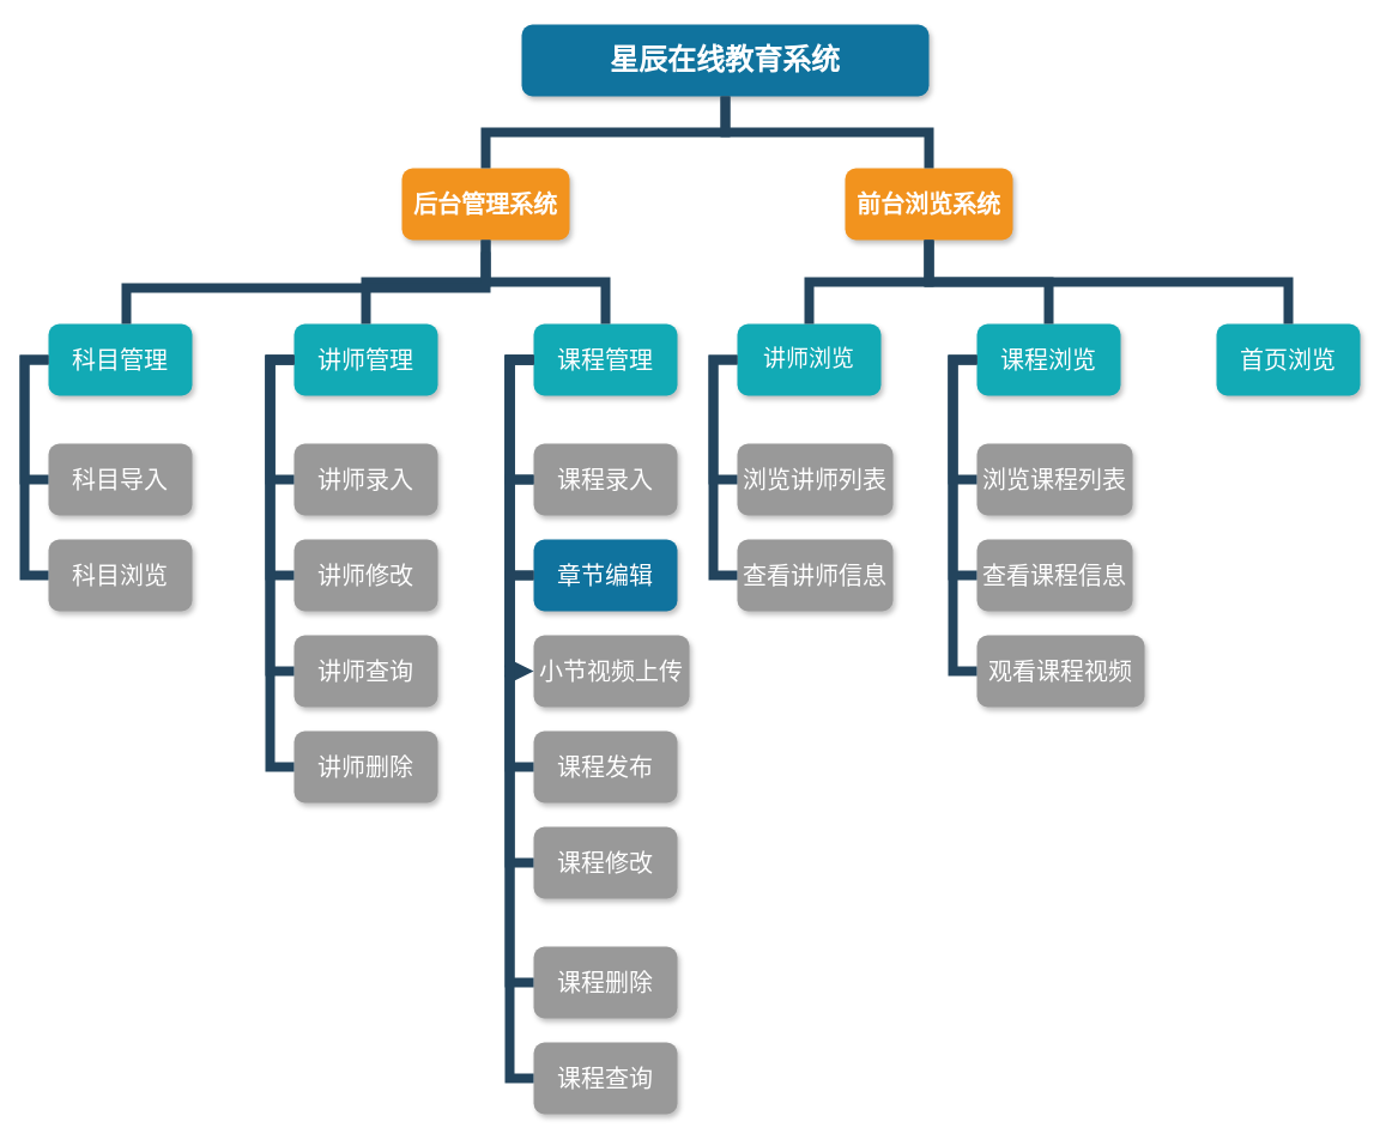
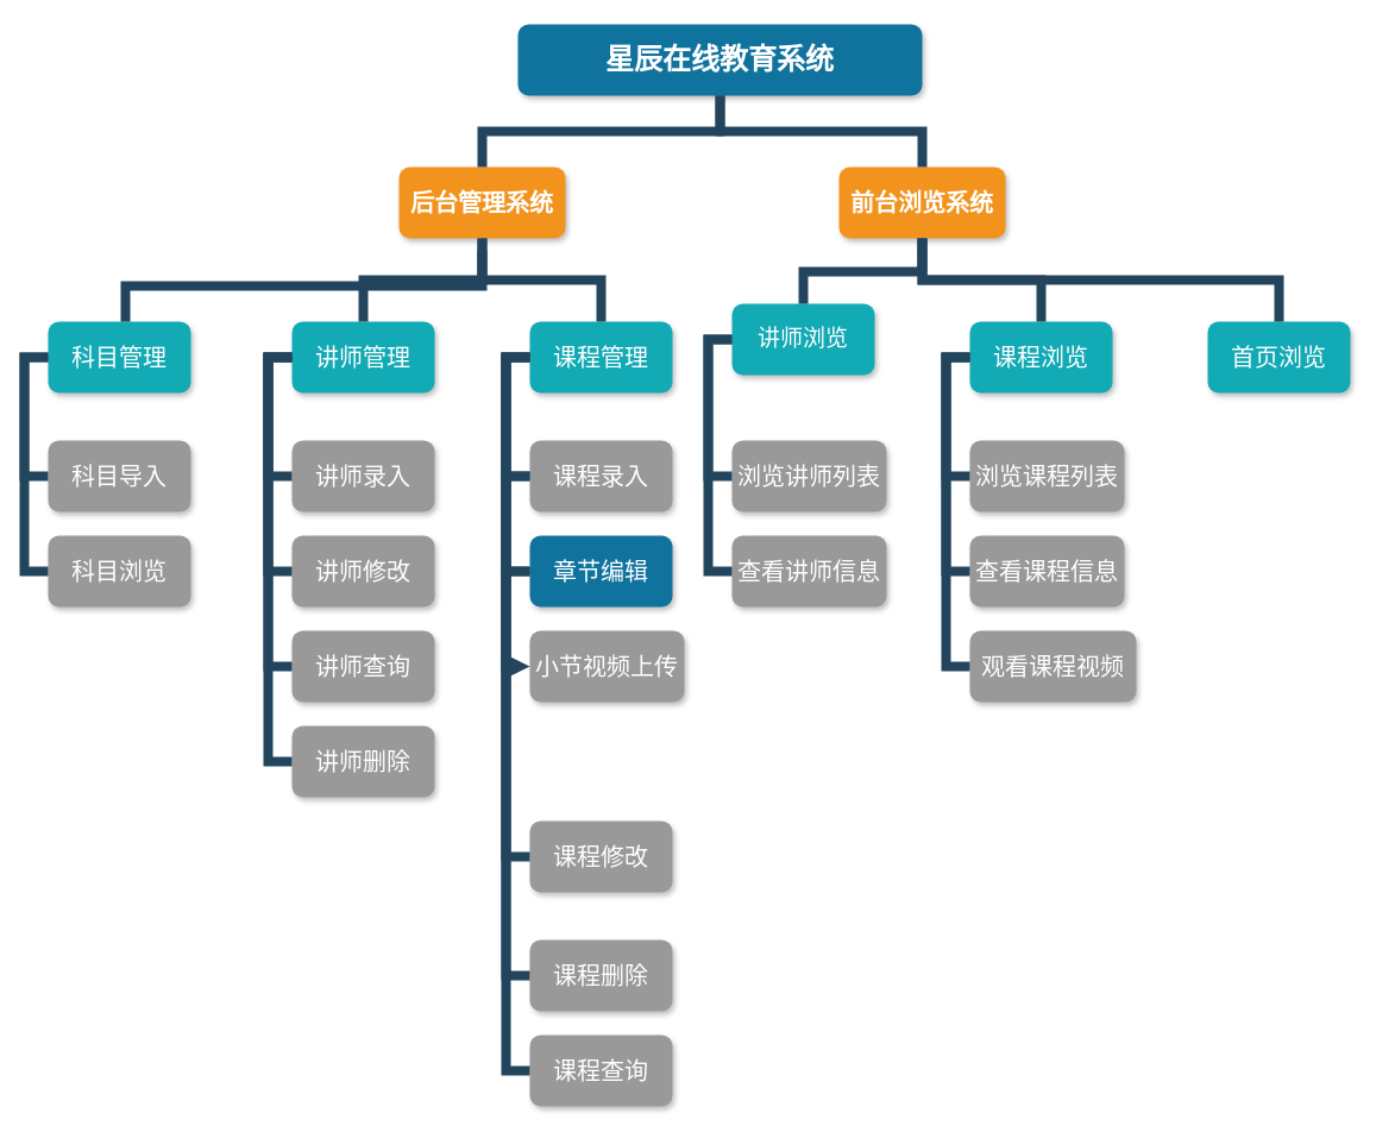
- <mxCell id="25" value="讲师浏览" style="whiteSpace=wrap;rounded=1;fillColor=#12AAB5;strokeColor=none;shadow=1;fontColor=#FFFFFF;fontSize=19;" parent="1" vertex="1"><mxGeometry x="615" y="270" width="120" height="60" as="geometry" /></mxCell>
+ <mxCell id="25" value="讲师浏览" style="whiteSpace=wrap;rounded=1;fillColor=#12AAB5;strokeColor=none;shadow=1;fontColor=#FFFFFF;fontSize=19;" parent="1" vertex="1"><mxGeometry x="615" y="255" width="120" height="60" as="geometry" /></mxCell>
- <mxCell id="23" value="" style="edgeStyle=elbowEdgeStyle;elbow=horizontal;rounded=0;fontColor=#000000;endArrow=none;endFill=0;strokeWidth=8;strokeColor=#23445D;" parent="1" source="6" target="14" edge="1"><mxGeometry width="100" height="100" relative="1" as="geometry"><mxPoint x="425" y="300" as="sourcePoint" /><mxPoint x="425" y="640" as="targetPoint" /><Array as="points"><mxPoint x="425" y="470" /></Array></mxGeometry></mxCell>
- <mxCell id="14" value="课程发布" style="whiteSpace=wrap;rounded=1;fillColor=#999999;strokeColor=none;shadow=1;fontColor=#FFFFFF;fontStyle=0;fontSize=20;" parent="1" vertex="1"><mxGeometry x="445" y="610" width="120" height="60" as="geometry" /></mxCell>
